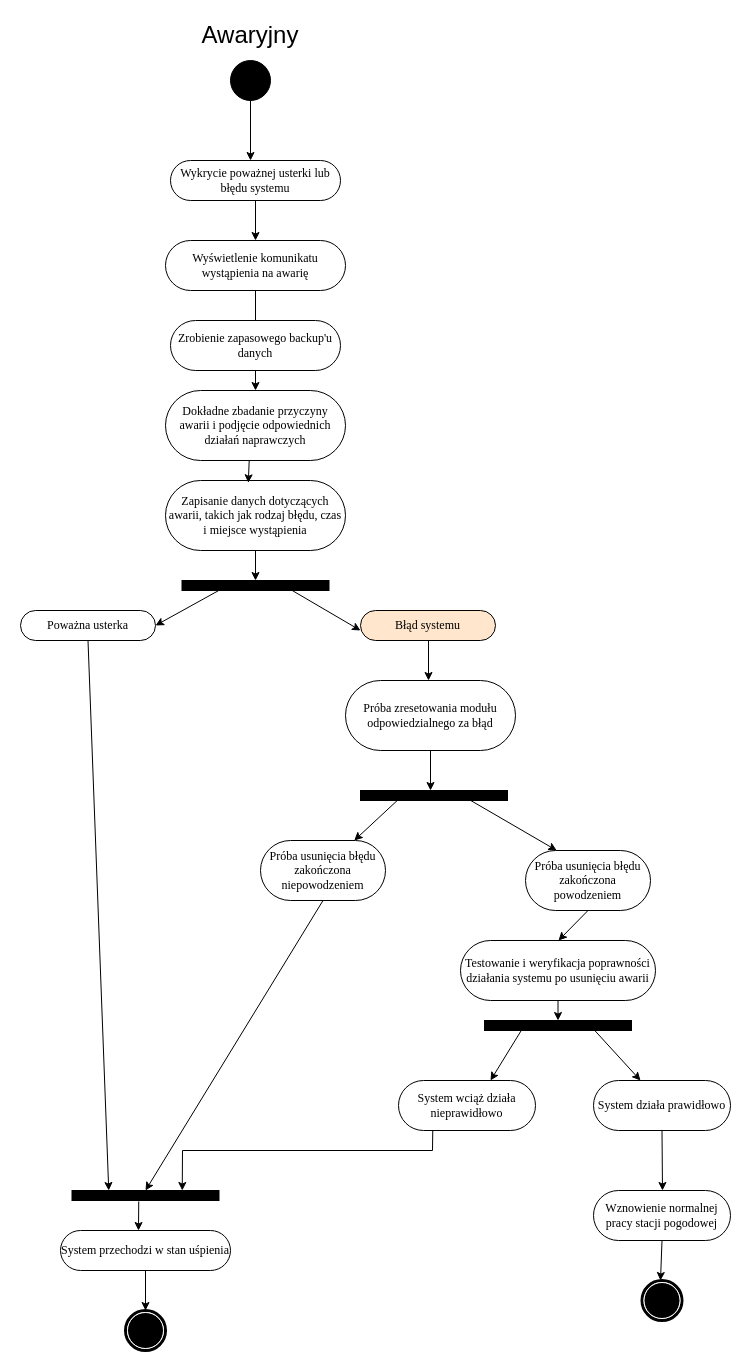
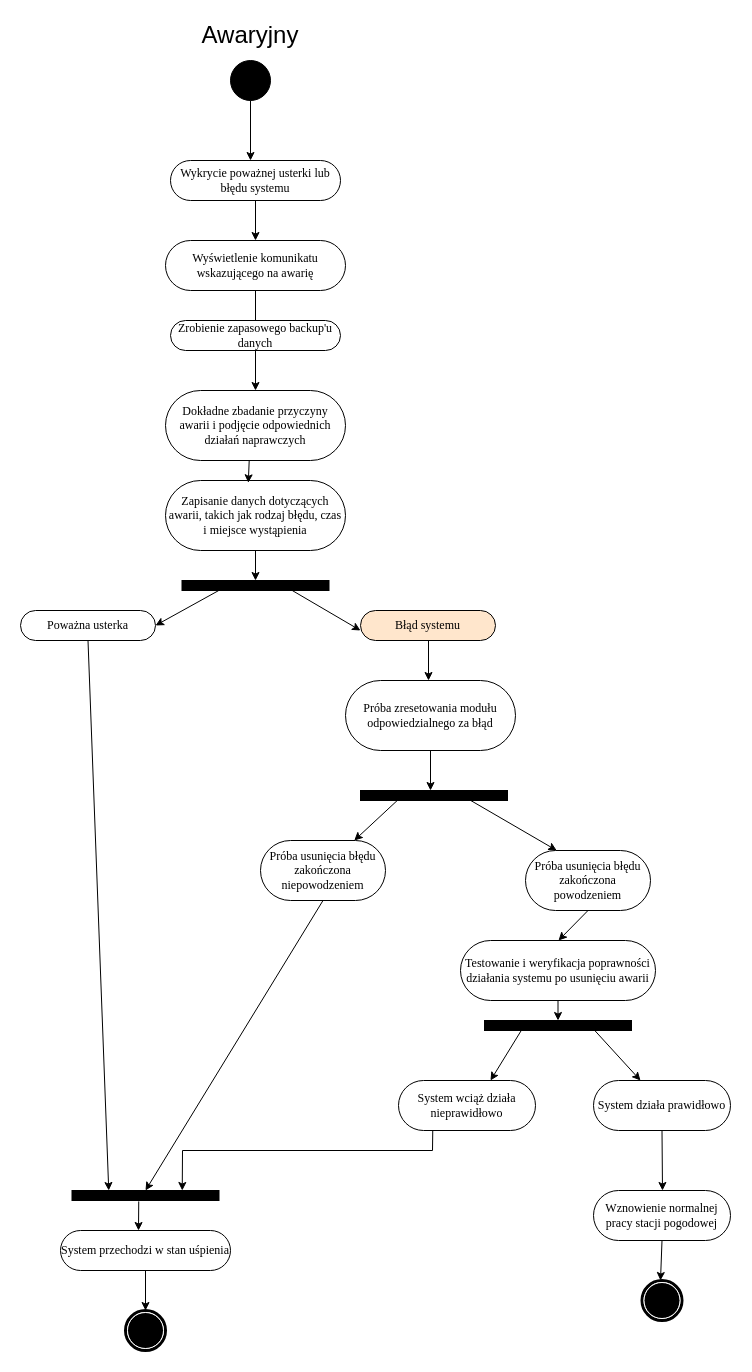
- <mxCell id="10" value="Wyświetlenie komunikatu wystąpienia na awarię" style="rounded=1;whiteSpace=wrap;html=1;shadow=0;comic=0;labelBackgroundColor=none;strokeWidth=1;fontFamily=Verdana;fontSize=12;align=center;arcSize=50;" vertex="1" parent="1"><mxGeometry x="165" y="240" width="180" height="50" as="geometry" /></mxCell>
+ <mxCell id="10" value="Wyświetlenie komunikatu wskazującego na awarię" style="rounded=1;whiteSpace=wrap;html=1;shadow=0;comic=0;labelBackgroundColor=none;strokeWidth=1;fontFamily=Verdana;fontSize=12;align=center;arcSize=50;" vertex="1" parent="1"><mxGeometry x="165" y="240" width="180" height="50" as="geometry" /></mxCell>
- <mxCell id="3" value="Zrobienie zapasowego backup'u danych" style="rounded=1;whiteSpace=wrap;html=1;shadow=0;comic=0;labelBackgroundColor=none;strokeWidth=1;fontFamily=Verdana;fontSize=12;align=center;arcSize=50;" vertex="1" parent="1"><mxGeometry x="170" y="320" width="170" height="50" as="geometry" /></mxCell>
+ <mxCell id="3" value="Zrobienie zapasowego backup'u danych" style="rounded=1;whiteSpace=wrap;html=1;shadow=0;comic=0;labelBackgroundColor=none;strokeWidth=1;fontFamily=Verdana;fontSize=12;align=center;arcSize=50;" vertex="1" parent="1"><mxGeometry x="170" y="320" width="170" height="30" as="geometry" /></mxCell>
